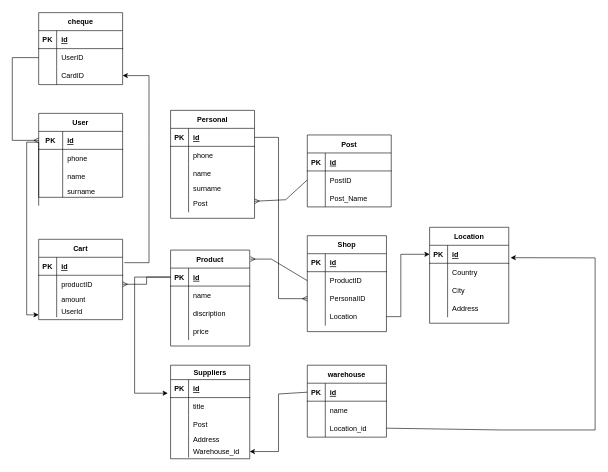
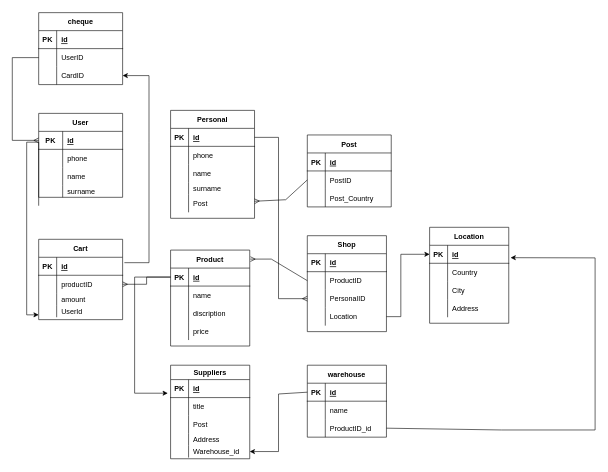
- <mxCell id="80" value="Post_Name" style="shape=partialRectangle;connectable=0;fillColor=none;top=0;left=0;bottom=0;right=0;align=left;spacingLeft=6;overflow=hidden;" parent="78" vertex="1"><mxGeometry x="30" width="110" height="30" as="geometry"><mxRectangle width="110" height="30" as="alternateBounds" /></mxGeometry></mxCell>
+ <mxCell id="80" value="Post_Country" style="shape=partialRectangle;connectable=0;fillColor=none;top=0;left=0;bottom=0;right=0;align=left;spacingLeft=6;overflow=hidden;" parent="78" vertex="1"><mxGeometry x="30" width="110" height="30" as="geometry"><mxRectangle width="110" height="30" as="alternateBounds" /></mxGeometry></mxCell>
- <mxCell id="136" value="Location_id" style="shape=partialRectangle;connectable=0;fillColor=none;top=0;left=0;bottom=0;right=0;align=left;spacingLeft=6;overflow=hidden;" parent="134" vertex="1"><mxGeometry x="30" width="102" height="30" as="geometry"><mxRectangle width="102" height="30" as="alternateBounds" /></mxGeometry></mxCell>
+ <mxCell id="136" value="ProductID_id" style="shape=partialRectangle;connectable=0;fillColor=none;top=0;left=0;bottom=0;right=0;align=left;spacingLeft=6;overflow=hidden;" parent="134" vertex="1"><mxGeometry x="30" width="102" height="30" as="geometry"><mxRectangle width="102" height="30" as="alternateBounds" /></mxGeometry></mxCell>
